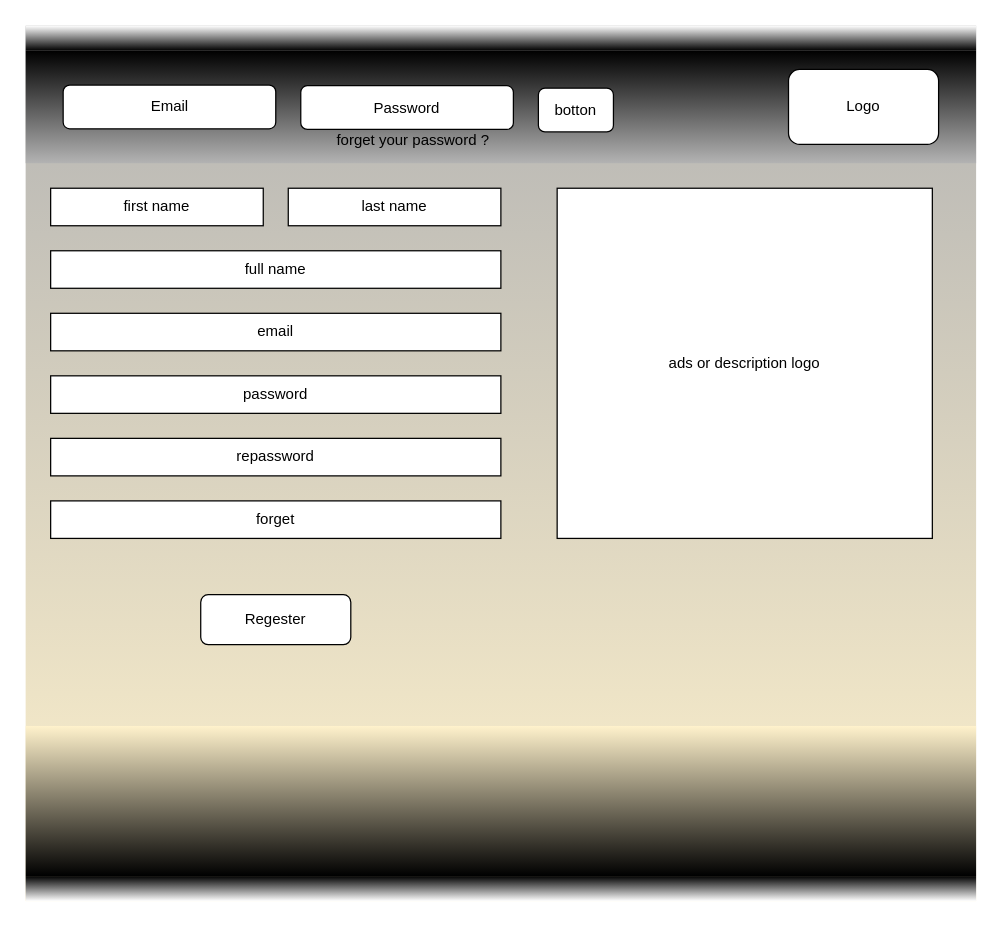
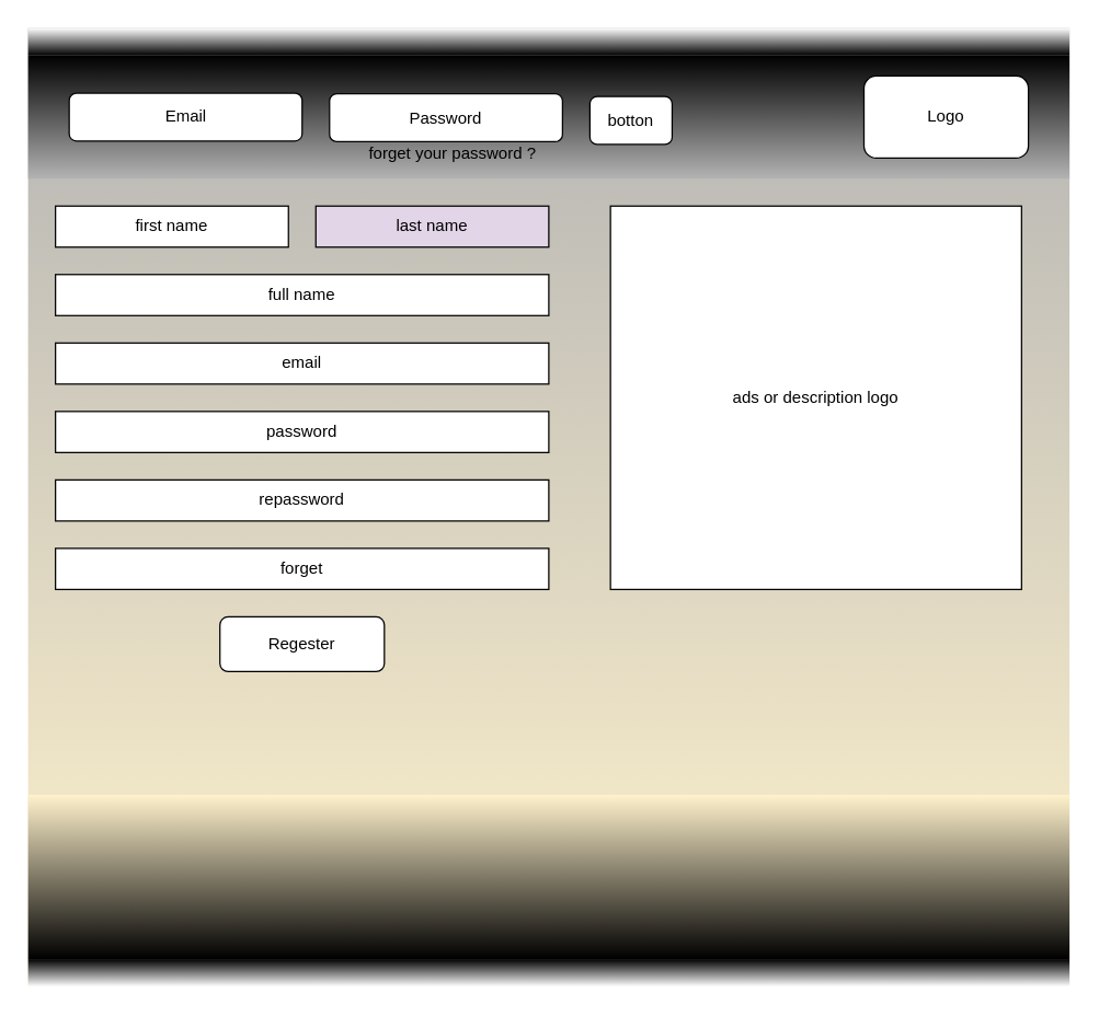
- <mxCell id="13" value="last name" style="rounded=0;whiteSpace=wrap;html=1;" parent="1" vertex="1"><mxGeometry x="230" y="150" width="170" height="30" as="geometry" /></mxCell>
+ <mxCell id="13" value="last name" style="rounded=0;whiteSpace=wrap;html=1;fillColor=#e1d5e7;" parent="1" vertex="1"><mxGeometry x="230" y="150" width="170" height="30" as="geometry" /></mxCell>
- <mxCell id="23" value="Regester" style="rounded=1;whiteSpace=wrap;html=1;" parent="1" vertex="1"><mxGeometry x="160" y="475" width="120" height="40" as="geometry" /></mxCell>
+ <mxCell id="23" value="Regester" style="rounded=1;whiteSpace=wrap;html=1;" parent="1" vertex="1"><mxGeometry x="160" y="450" width="120" height="40" as="geometry" /></mxCell>
